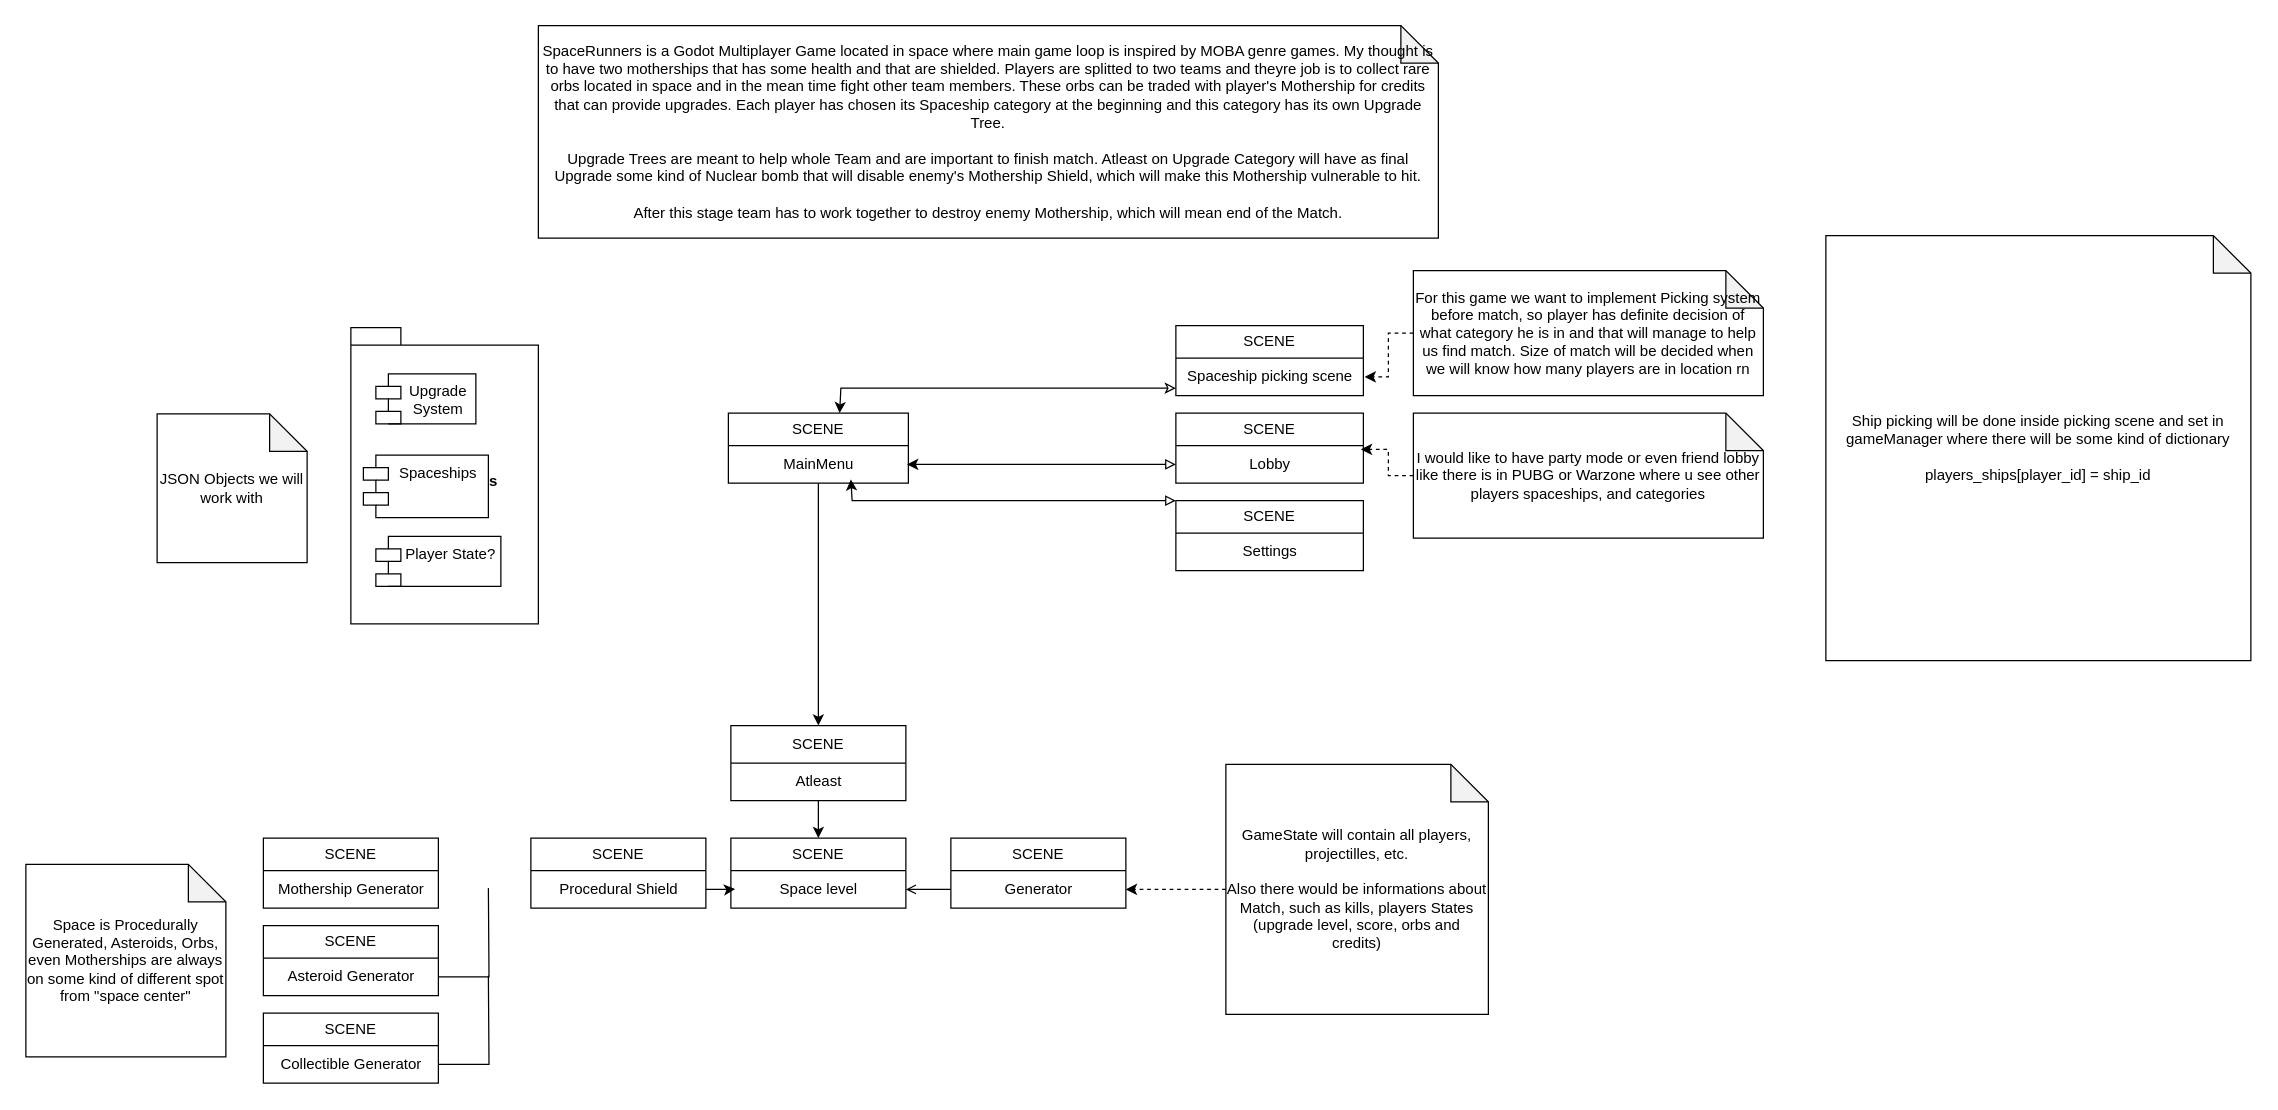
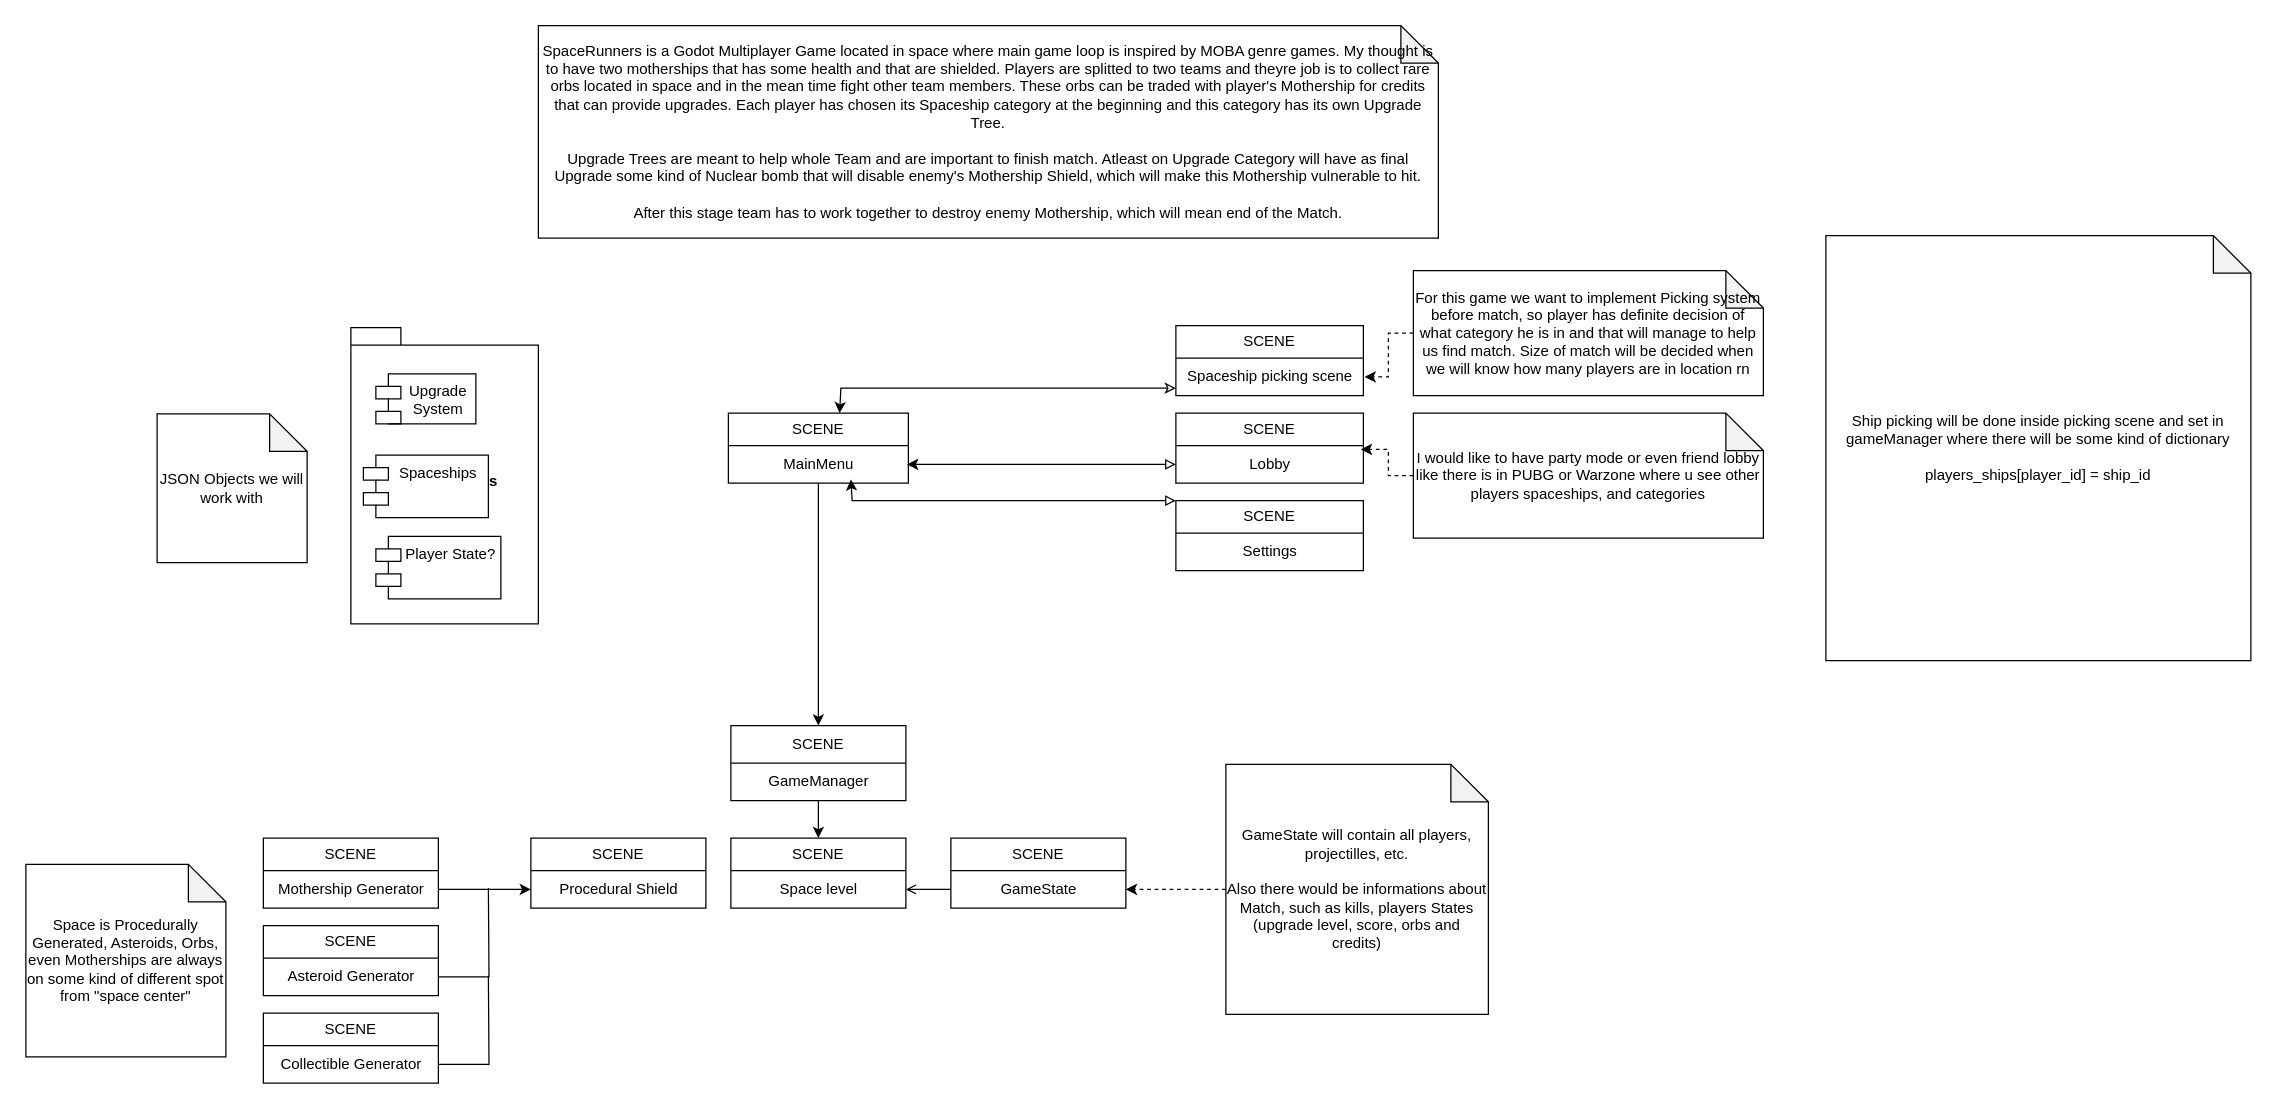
- <mxCell id="32" value="Player State?" style="shape=module;align=left;spacingLeft=20;align=center;verticalAlign=top;whiteSpace=wrap;html=1;" vertex="1" parent="1"><mxGeometry x="300" y="428.5" width="100" height="40" as="geometry" /></mxCell>
+ <mxCell id="32" value="Player State?" style="shape=module;align=left;spacingLeft=20;align=center;verticalAlign=top;whiteSpace=wrap;html=1;" vertex="1" parent="1"><mxGeometry x="300" y="428.5" width="100" height="50" as="geometry" /></mxCell>
- <mxCell id="6" value="Atleast" style="text;html=1;align=center;verticalAlign=middle;resizable=0;points=[];autosize=1;strokeColor=none;fillColor=none;" vertex="1" parent="5"><mxGeometry y="30" width="140" height="30" as="geometry" /></mxCell>
+ <mxCell id="6" value="GameManager" style="text;html=1;align=center;verticalAlign=middle;resizable=0;points=[];autosize=1;strokeColor=none;fillColor=none;" vertex="1" parent="5"><mxGeometry y="30" width="140" height="30" as="geometry" /></mxCell>
+ <mxCell id="42" value="" style="edgeStyle=orthogonalEdgeStyle;rounded=0;orthogonalLoop=1;jettySize=auto;html=1;" edge="1" parent="1" source="35" target="13"><mxGeometry relative="1" as="geometry" /></mxCell>
- <mxCell id="43" style="edgeStyle=orthogonalEdgeStyle;rounded=0;orthogonalLoop=1;jettySize=auto;html=1;entryX=0.024;entryY=0.49;entryDx=0;entryDy=0;entryPerimeter=0;" edge="1" parent="1" source="13" target="9"><mxGeometry relative="1" as="geometry" /></mxCell>
- <mxCell id="11" value="Generator" style="text;html=1;align=center;verticalAlign=middle;resizable=0;points=[];autosize=1;strokeColor=none;fillColor=none;" vertex="1" parent="10"><mxGeometry y="26" width="140" height="30" as="geometry" /></mxCell>
+ <mxCell id="11" value="GameState" style="text;html=1;align=center;verticalAlign=middle;resizable=0;points=[];autosize=1;strokeColor=none;fillColor=none;" vertex="1" parent="10"><mxGeometry y="26" width="140" height="30" as="geometry" /></mxCell>
